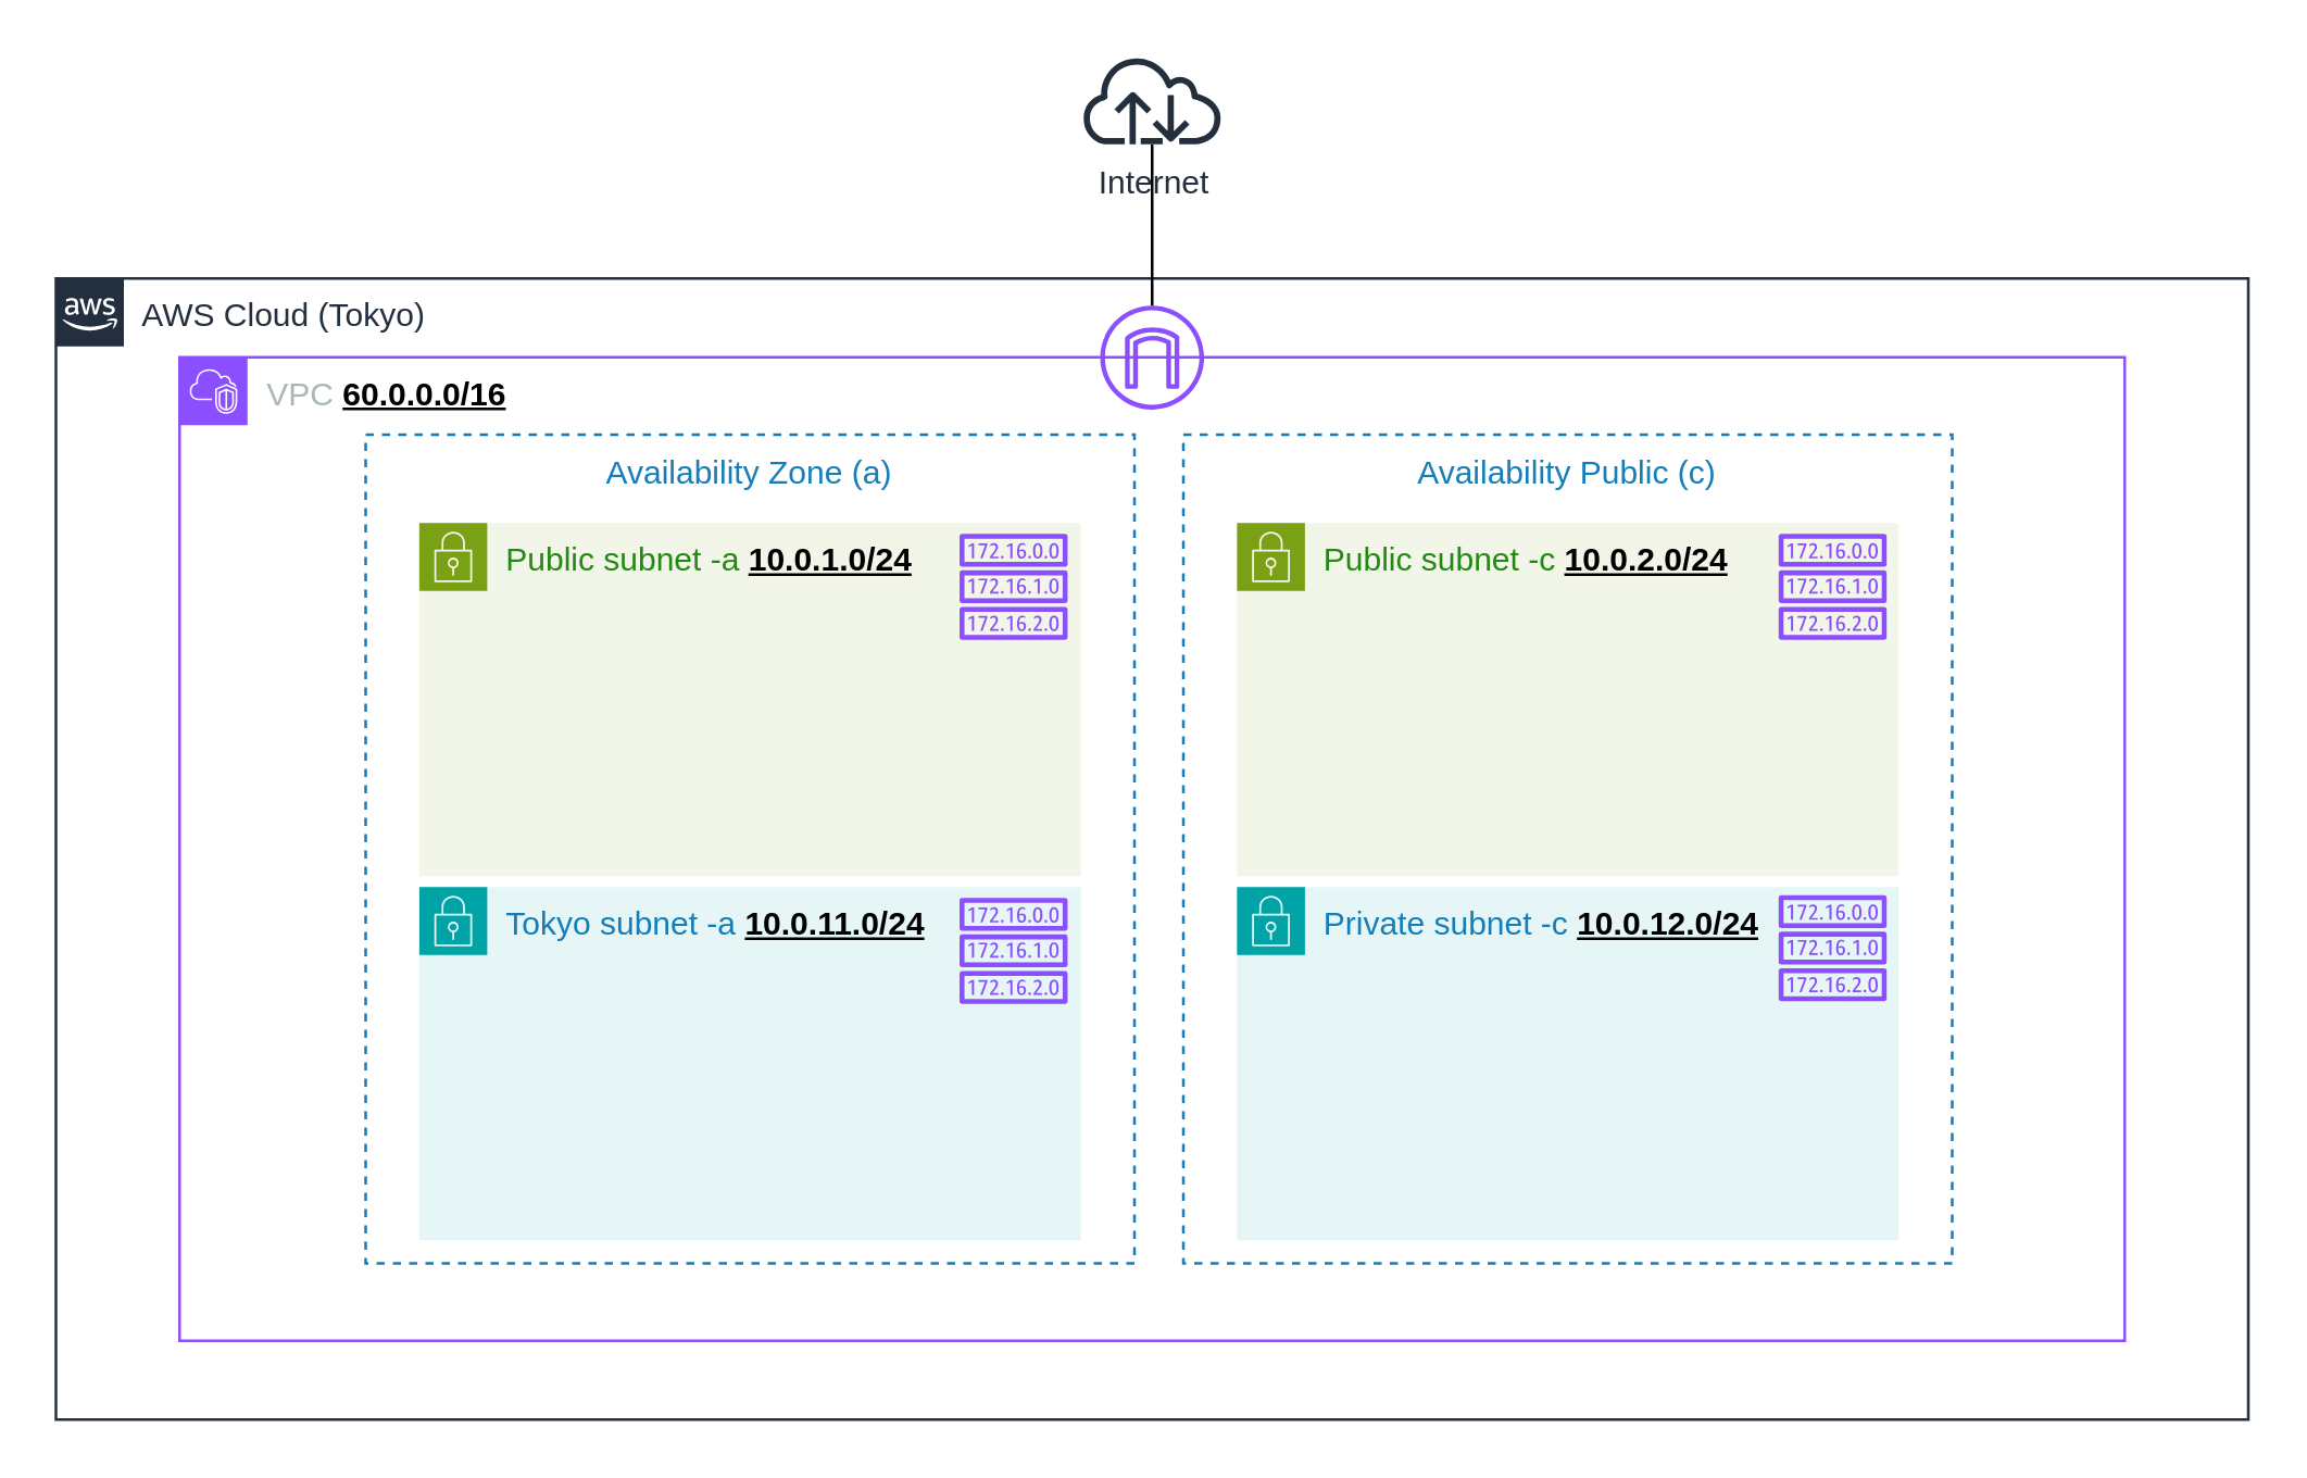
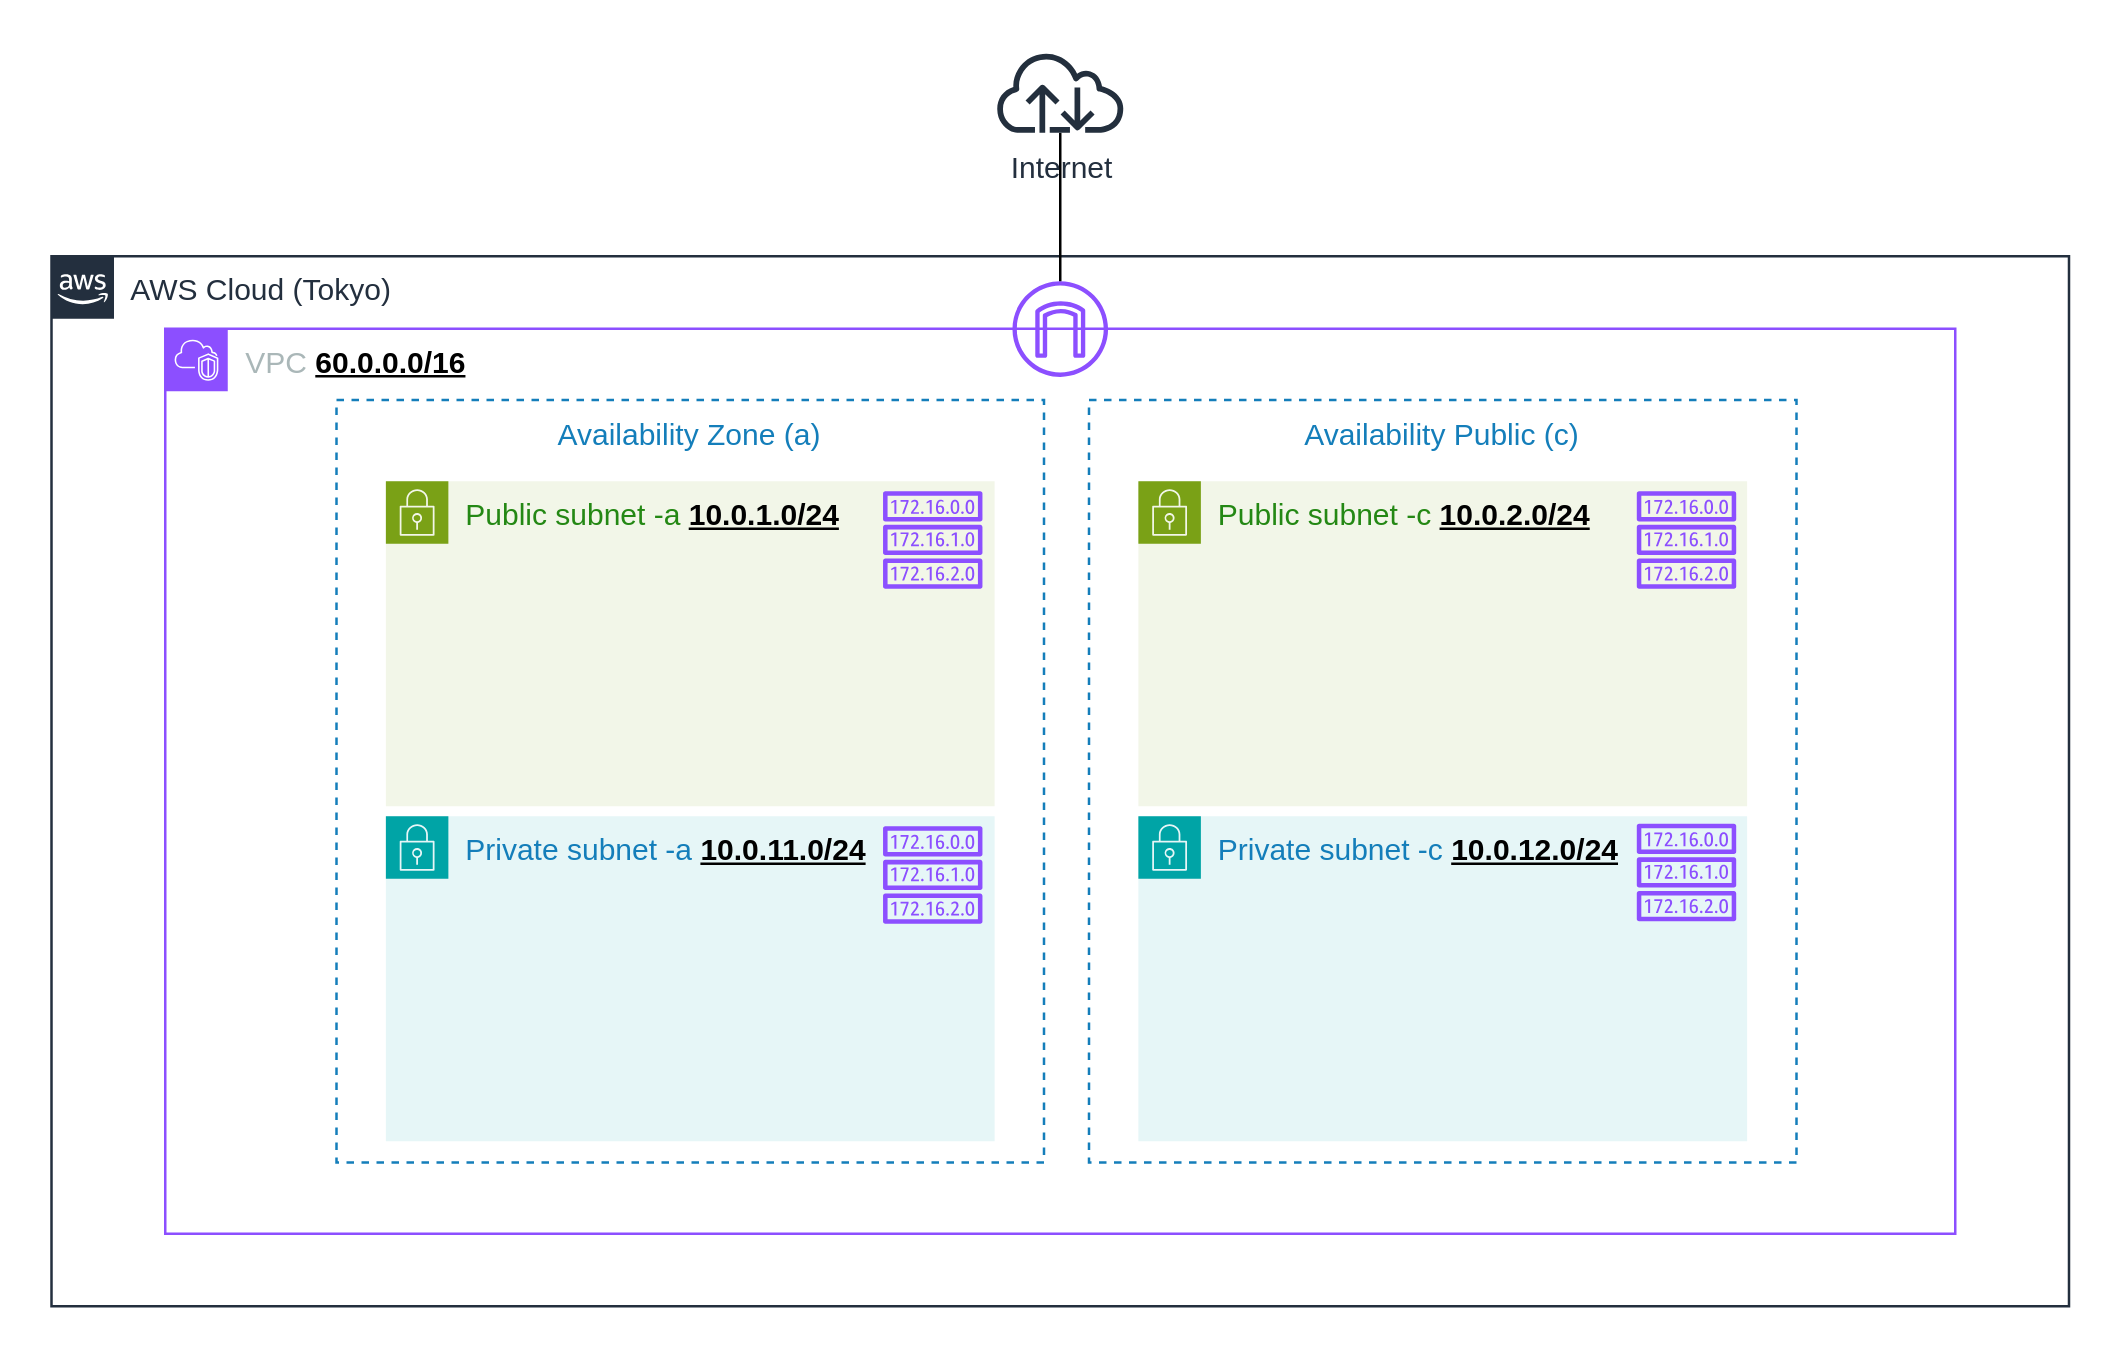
- <mxCell id="9" value="Tokyo subnet -a&amp;nbsp;&lt;b style=&quot;color: rgb(36, 136, 20);&quot;&gt;&lt;font color=&quot;#000000&quot;&gt;&lt;u&gt;10.0.11.0/24&lt;/u&gt;&lt;/font&gt;&lt;/b&gt;" style="points=[[0,0],[0.25,0],[0.5,0],[0.75,0],[1,0],[1,0.25],[1,0.5],[1,0.75],[1,1],[0.75,1],[0.5,1],[0.25,1],[0,1],[0,0.75],[0,0.5],[0,0.25]];outlineConnect=0;gradientColor=none;html=1;whiteSpace=wrap;fontSize=12;fontStyle=0;container=1;pointerEvents=0;collapsible=0;recursiveResize=0;shape=mxgraph.aws4.group;grIcon=mxgraph.aws4.group_security_group;grStroke=0;strokeColor=#00A4A6;fillColor=#E6F6F7;verticalAlign=top;align=left;spacingLeft=30;fontColor=#147EBA;dashed=0;" vertex="1" parent="3"><mxGeometry x="88.25" y="195" width="243.5" height="130" as="geometry" /></mxCell>
+ <mxCell id="9" value="Private subnet -a&amp;nbsp;&lt;b style=&quot;color: rgb(36, 136, 20);&quot;&gt;&lt;font color=&quot;#000000&quot;&gt;&lt;u&gt;10.0.11.0/24&lt;/u&gt;&lt;/font&gt;&lt;/b&gt;" style="points=[[0,0],[0.25,0],[0.5,0],[0.75,0],[1,0],[1,0.25],[1,0.5],[1,0.75],[1,1],[0.75,1],[0.5,1],[0.25,1],[0,1],[0,0.75],[0,0.5],[0,0.25]];outlineConnect=0;gradientColor=none;html=1;whiteSpace=wrap;fontSize=12;fontStyle=0;container=1;pointerEvents=0;collapsible=0;recursiveResize=0;shape=mxgraph.aws4.group;grIcon=mxgraph.aws4.group_security_group;grStroke=0;strokeColor=#00A4A6;fillColor=#E6F6F7;verticalAlign=top;align=left;spacingLeft=30;fontColor=#147EBA;dashed=0;" vertex="1" parent="3"><mxGeometry x="88.25" y="195" width="243.5" height="130" as="geometry" /></mxCell>
